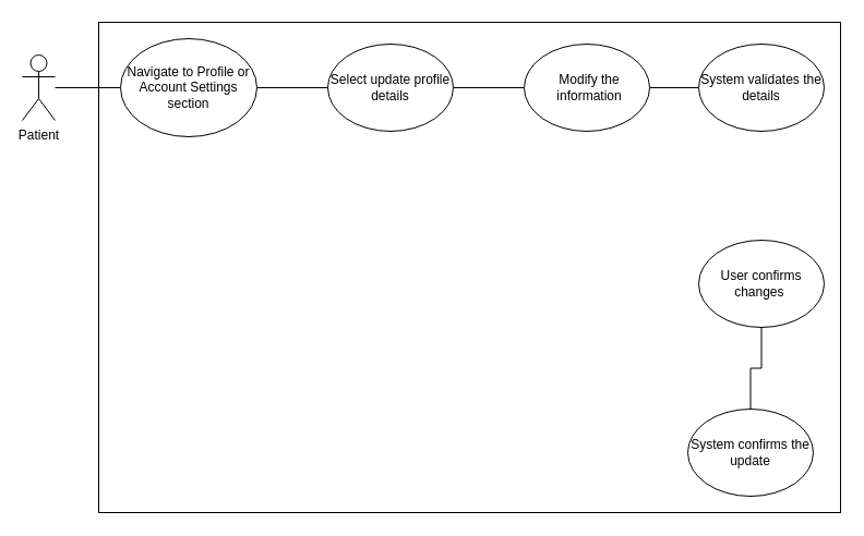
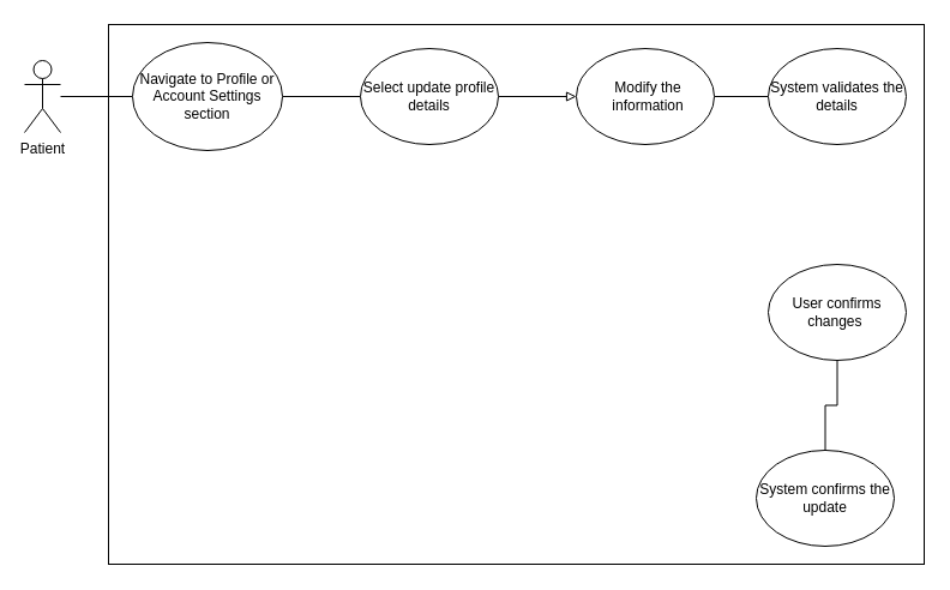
- <mxCell id="7" value="" style="edgeStyle=orthogonalEdgeStyle;rounded=0;orthogonalLoop=1;jettySize=auto;html=1;endArrow=none;endFill=0;" edge="1" parent="1" source="8" target="10"><mxGeometry relative="1" as="geometry" /></mxCell>
+ <mxCell id="7" value="" style="edgeStyle=orthogonalEdgeStyle;rounded=0;orthogonalLoop=1;jettySize=auto;html=1;endArrow=block;endFill=0;" edge="1" parent="1" source="8" target="10"><mxGeometry relative="1" as="geometry" /></mxCell>
